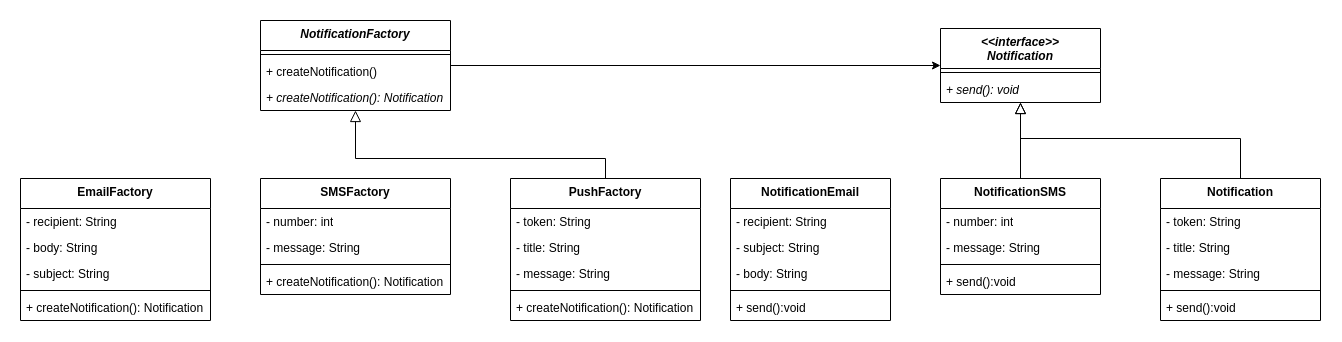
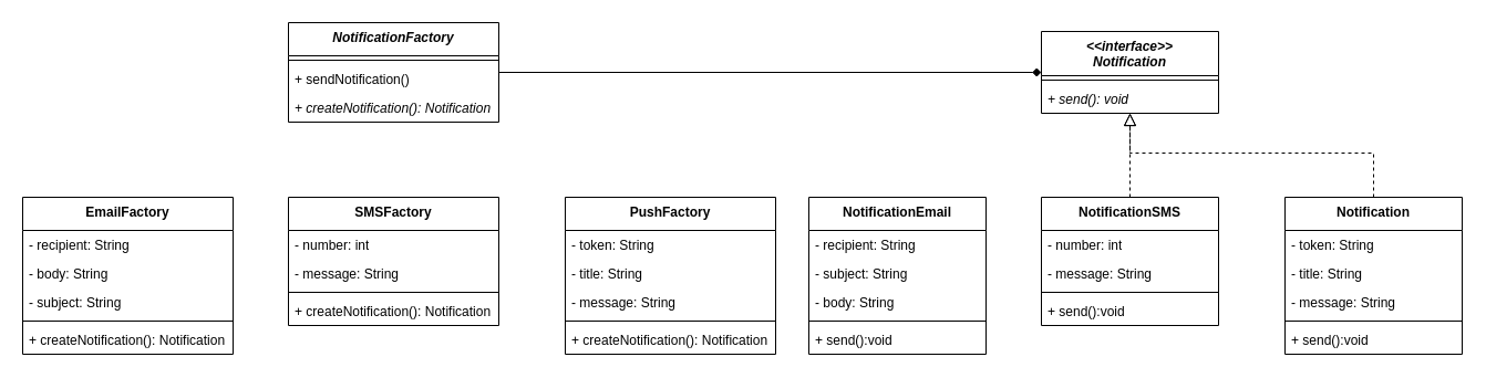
- <mxCell id="24" style="edgeStyle=orthogonalEdgeStyle;rounded=0;orthogonalLoop=1;jettySize=auto;html=1;" parent="1" source="25" target="2" edge="1"><mxGeometry relative="1" as="geometry" /></mxCell>
+ <mxCell id="24" style="edgeStyle=orthogonalEdgeStyle;rounded=0;orthogonalLoop=1;jettySize=auto;html=1;endArrow=diamond;" parent="1" source="25" target="2" edge="1"><mxGeometry relative="1" as="geometry" /></mxCell>
- <mxCell id="27" value="+ createNotification()" style="text;strokeColor=none;fillColor=none;align=left;verticalAlign=top;spacingLeft=4;spacingRight=4;overflow=hidden;rotatable=0;points=[[0,0.5],[1,0.5]];portConstraint=eastwest;whiteSpace=wrap;html=1;fontStyle=0" parent="25" vertex="1"><mxGeometry y="38" width="190" height="26" as="geometry" /></mxCell>
+ <mxCell id="27" value="+ sendNotification()" style="text;strokeColor=none;fillColor=none;align=left;verticalAlign=top;spacingLeft=4;spacingRight=4;overflow=hidden;rotatable=0;points=[[0,0.5],[1,0.5]];portConstraint=eastwest;whiteSpace=wrap;html=1;fontStyle=0" parent="25" vertex="1"><mxGeometry y="38" width="190" height="26" as="geometry" /></mxCell>
- <mxCell id="17" style="edgeStyle=orthogonalEdgeStyle;rounded=0;orthogonalLoop=1;jettySize=auto;html=1;dashed=0;strokeColor=default;align=center;verticalAlign=middle;fontFamily=Helvetica;fontSize=11;fontColor=default;labelBackgroundColor=default;endArrow=block;endFill=0;endSize=9;" parent="1" source="18" target="2" edge="1"><mxGeometry relative="1" as="geometry"><Array as="points"><mxPoint x="1240" y="138" /><mxPoint x="1020" y="138" /></Array></mxGeometry></mxCell>
+ <mxCell id="17" style="edgeStyle=orthogonalEdgeStyle;rounded=0;orthogonalLoop=1;jettySize=auto;html=1;dashed=1;strokeColor=default;align=center;verticalAlign=middle;fontFamily=Helvetica;fontSize=11;fontColor=default;labelBackgroundColor=default;endArrow=block;endFill=0;endSize=9;" parent="1" source="18" target="2" edge="1"><mxGeometry relative="1" as="geometry"><Array as="points"><mxPoint x="1240" y="138" /><mxPoint x="1020" y="138" /></Array></mxGeometry></mxCell>
- <mxCell id="40" style="edgeStyle=orthogonalEdgeStyle;rounded=0;orthogonalLoop=1;jettySize=auto;html=1;strokeColor=default;align=center;verticalAlign=middle;fontFamily=Helvetica;fontSize=11;fontColor=default;labelBackgroundColor=default;endArrow=block;endFill=0;endSize=9;" parent="1" source="41" target="25" edge="1"><mxGeometry relative="1" as="geometry"><Array as="points"><mxPoint x="605" y="158" /><mxPoint x="355" y="158" /></Array></mxGeometry></mxCell>
- <mxCell id="11" style="edgeStyle=orthogonalEdgeStyle;rounded=0;orthogonalLoop=1;jettySize=auto;html=1;dashed=0;strokeColor=default;align=center;verticalAlign=middle;fontFamily=Helvetica;fontSize=11;fontColor=default;labelBackgroundColor=default;endArrow=block;endFill=0;endSize=9;" parent="1" source="12" target="2" edge="1"><mxGeometry relative="1" as="geometry" /></mxCell>
+ <mxCell id="11" style="edgeStyle=orthogonalEdgeStyle;rounded=0;orthogonalLoop=1;jettySize=auto;html=1;dashed=1;strokeColor=default;align=center;verticalAlign=middle;fontFamily=Helvetica;fontSize=11;fontColor=default;labelBackgroundColor=default;endArrow=block;endFill=0;endSize=9;" parent="1" source="12" target="2" edge="1"><mxGeometry relative="1" as="geometry" /></mxCell>
